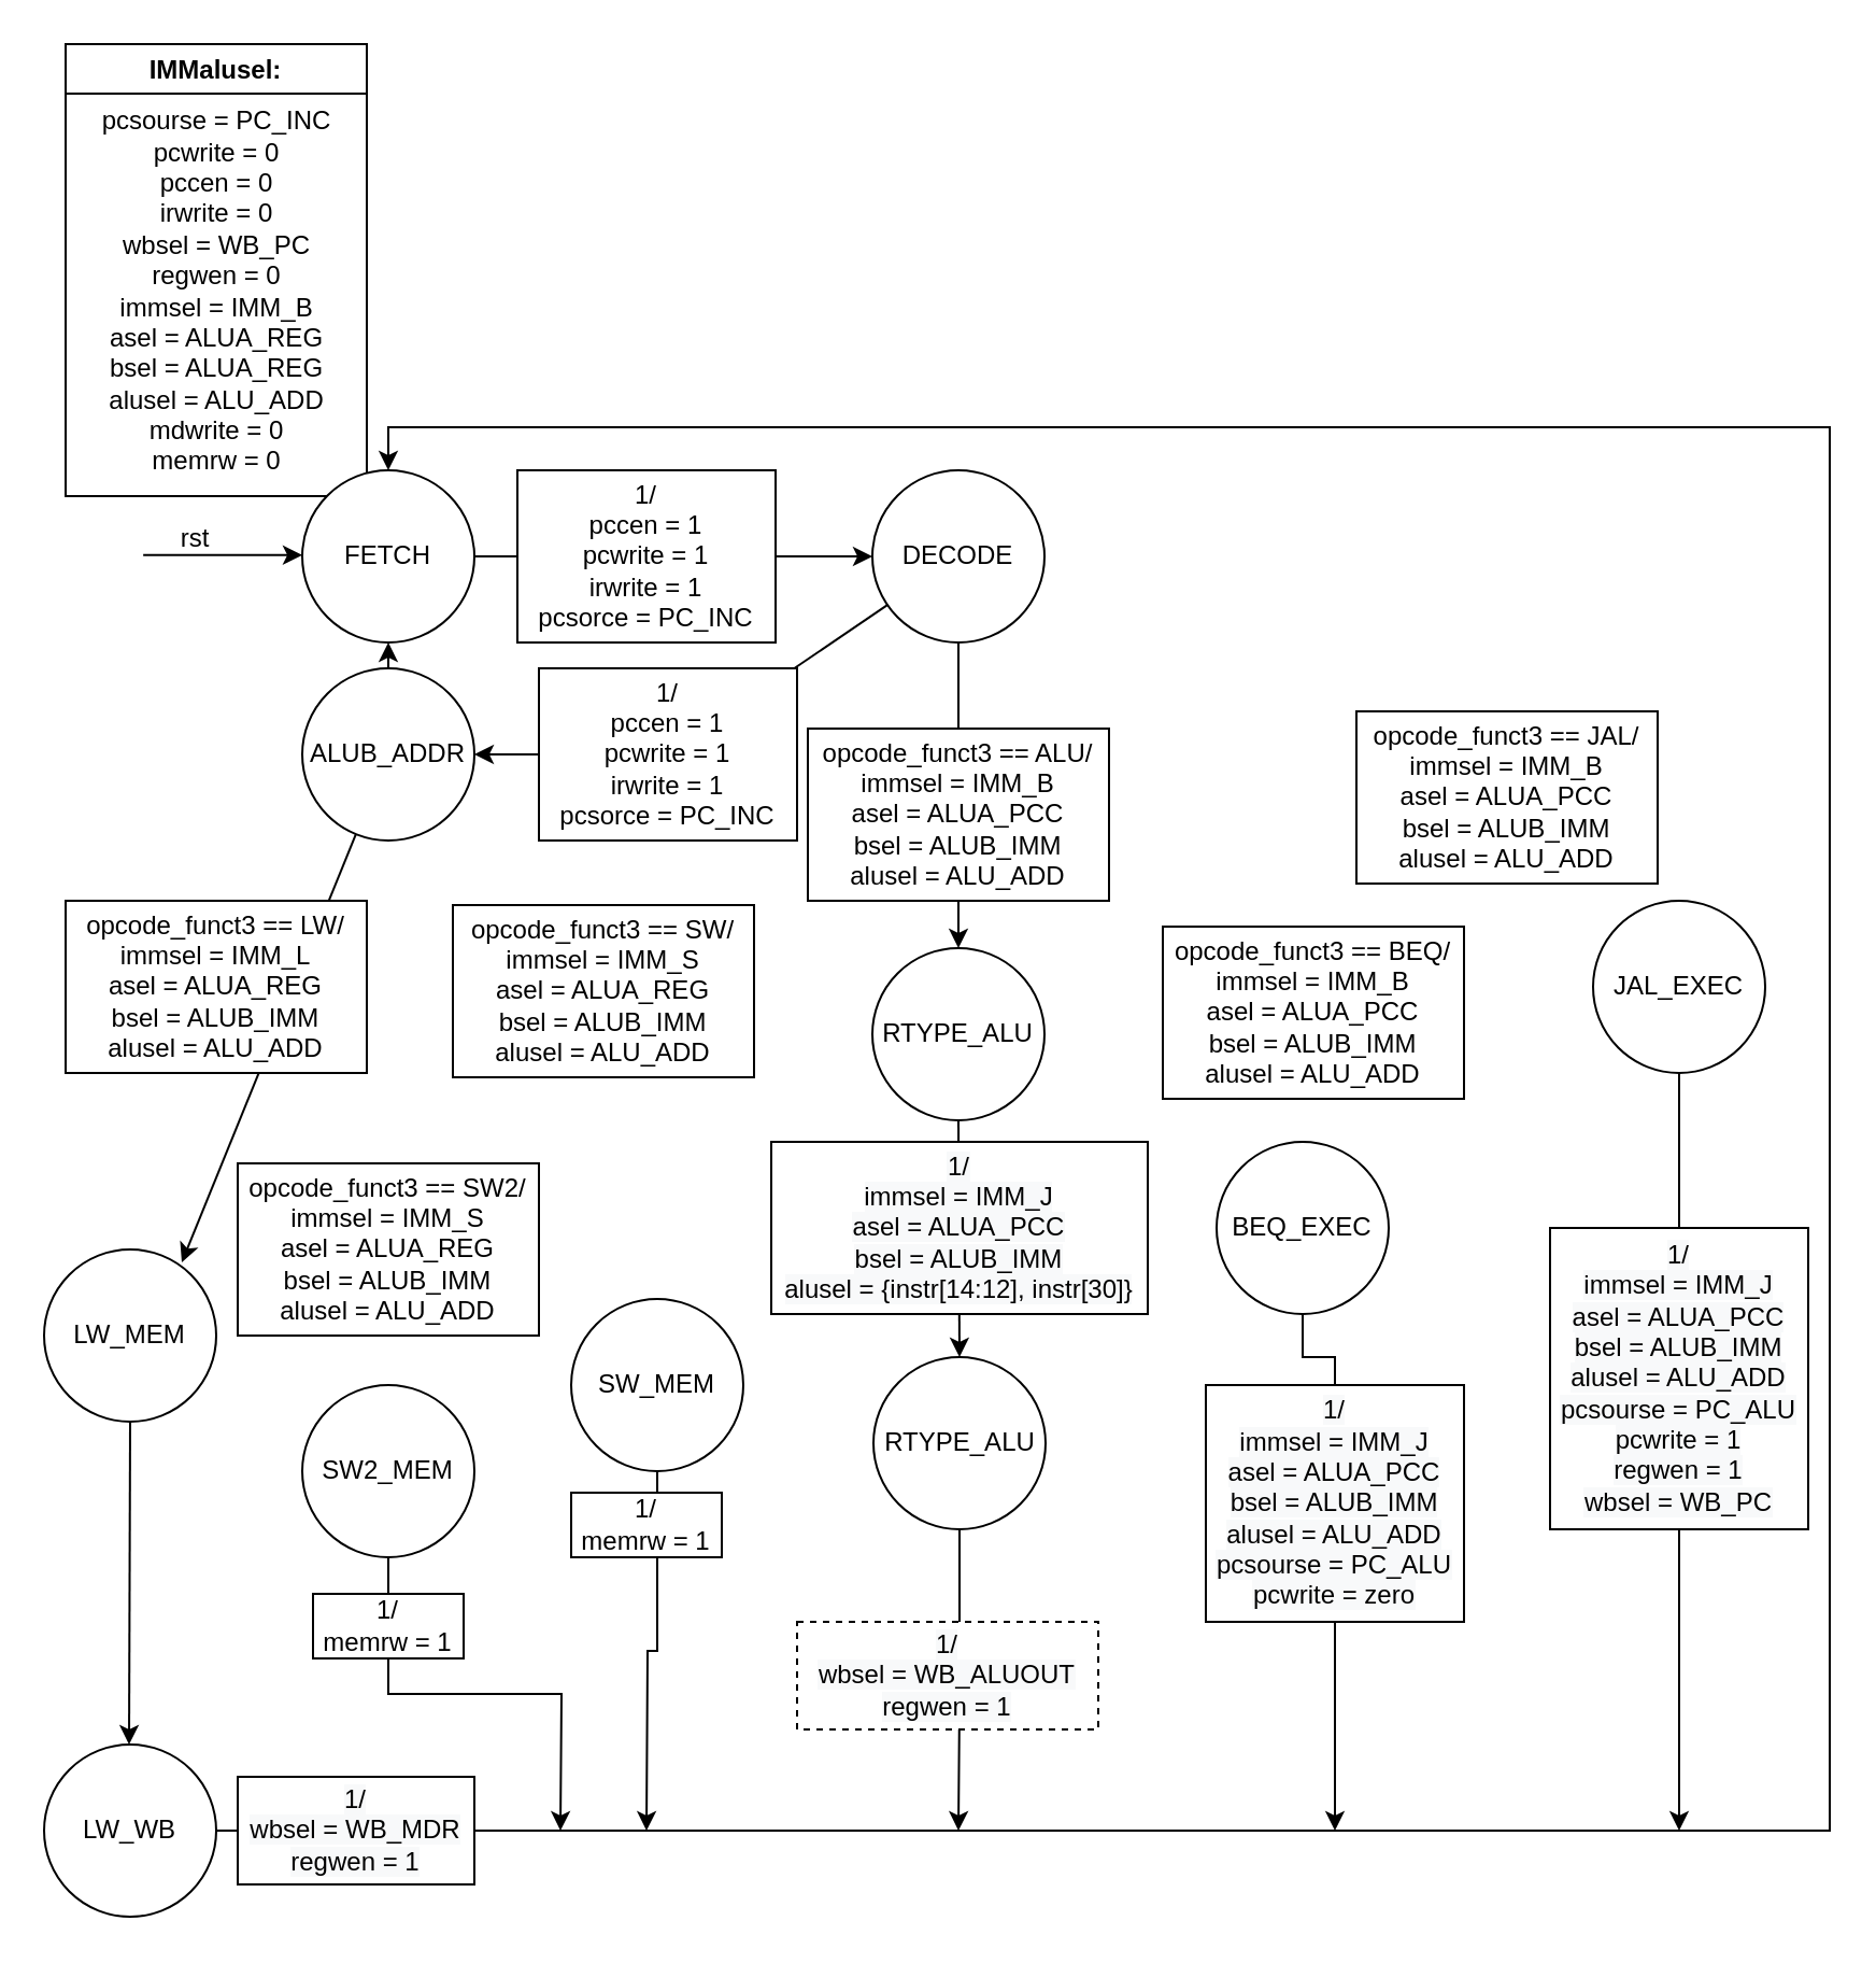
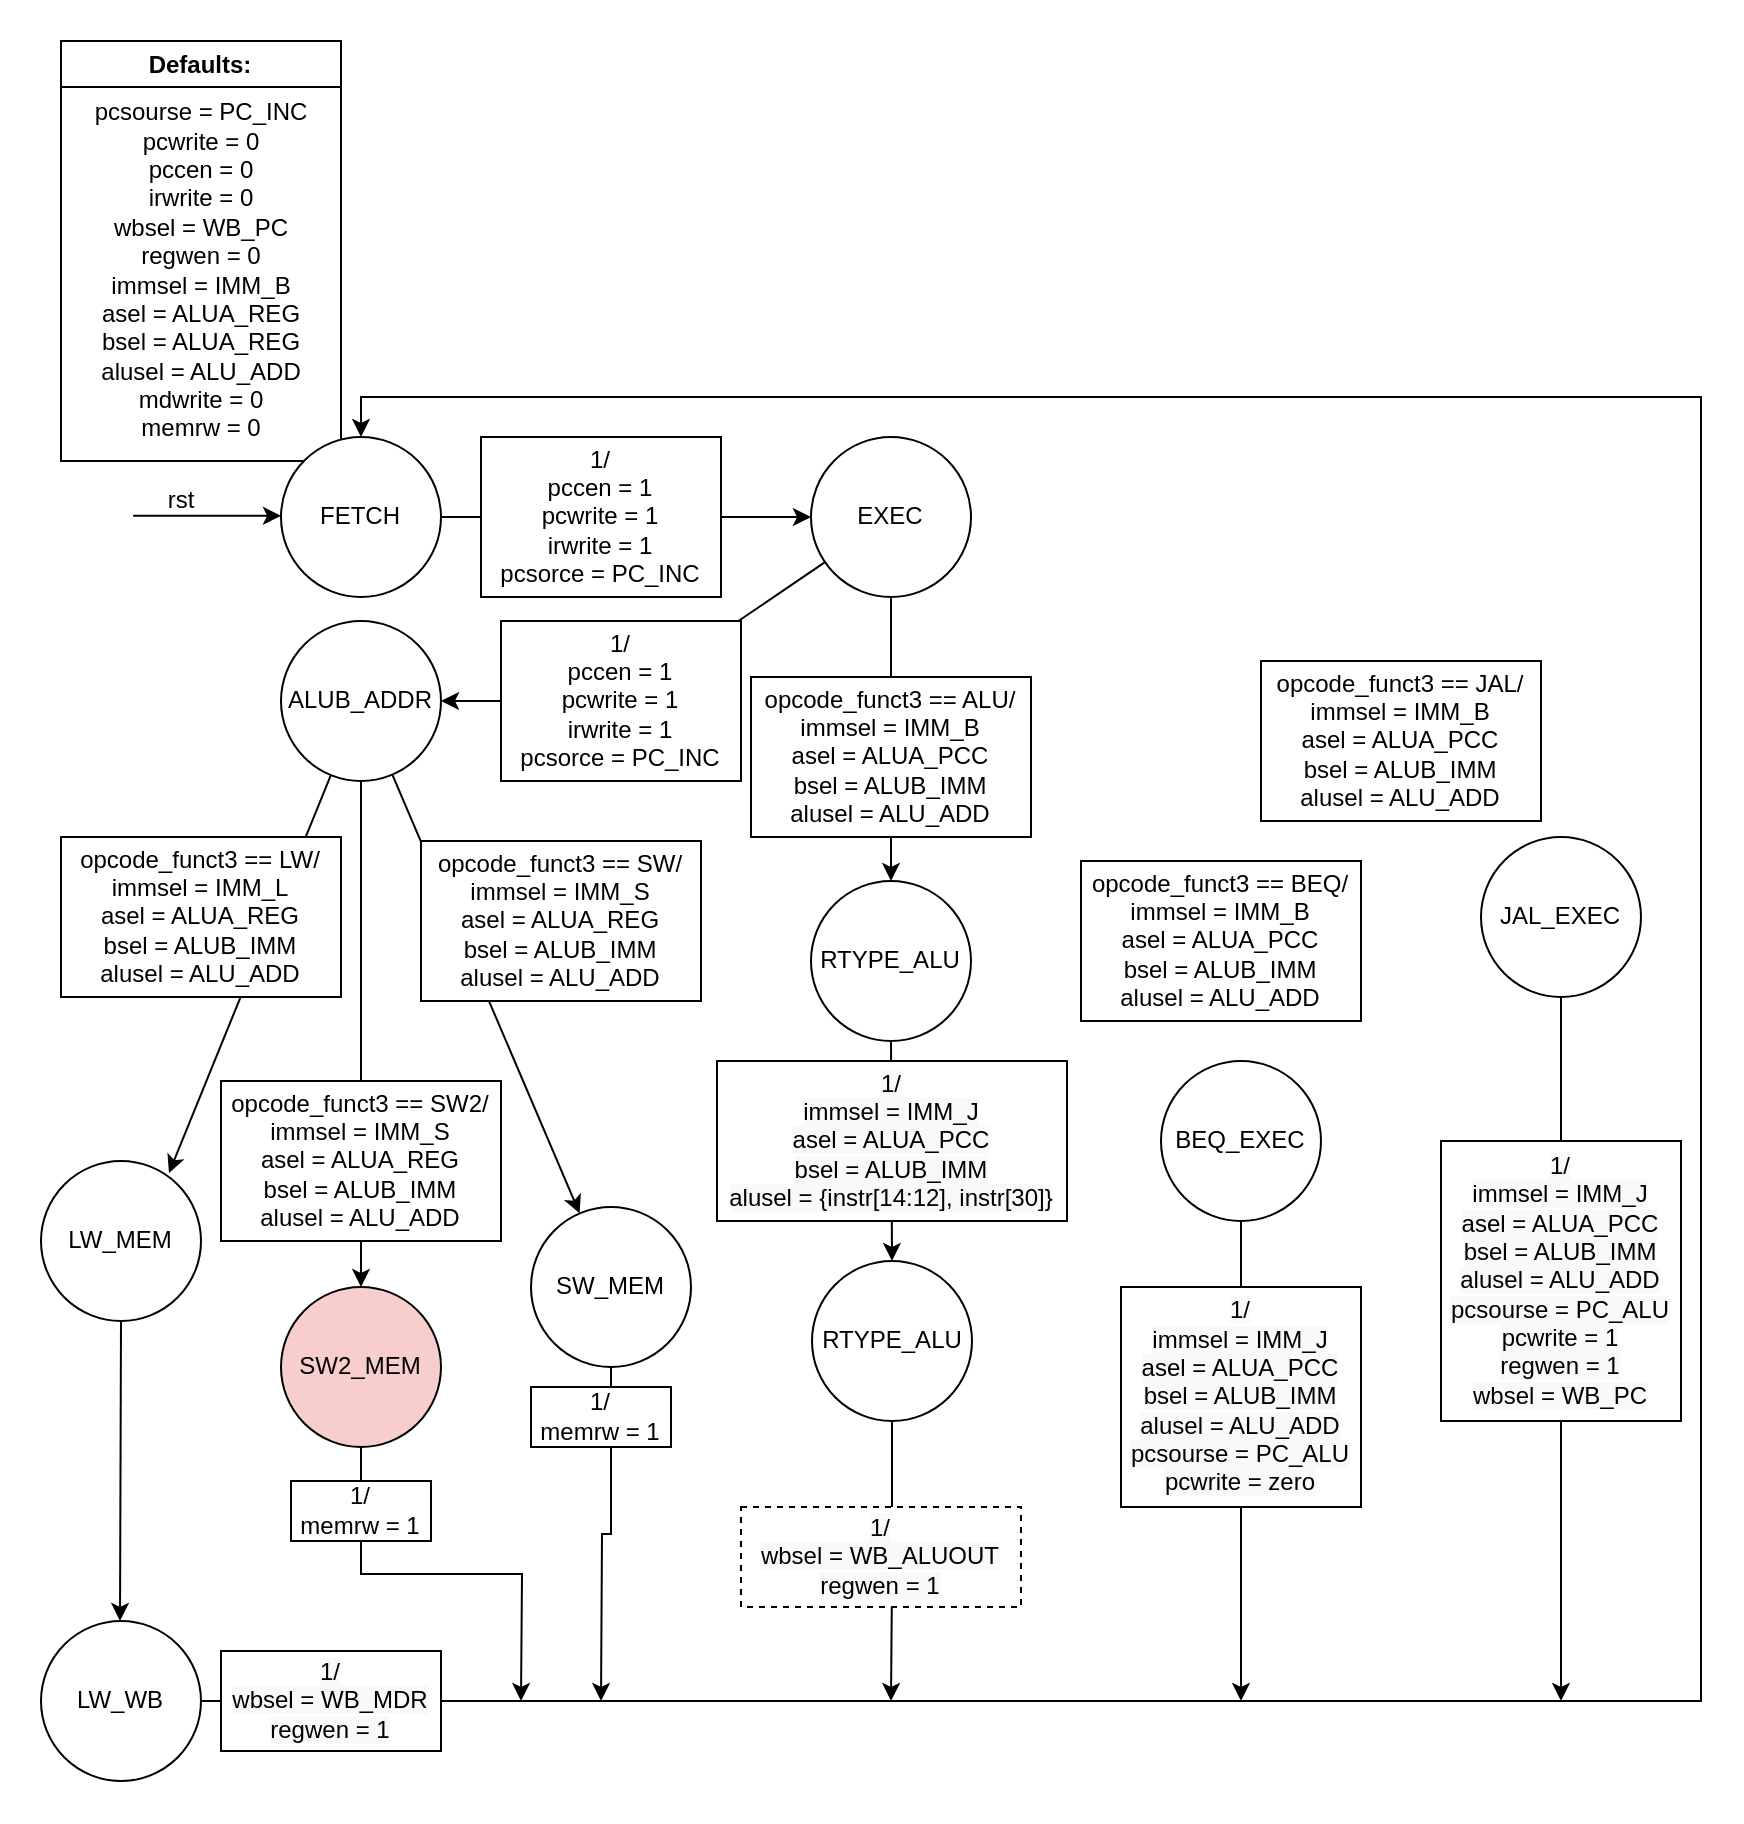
- <mxCell id="2" value="IMMalusel:" style="swimlane;" vertex="1" parent="1"><mxGeometry x="30" y="20" width="140" height="210" as="geometry" /></mxCell>
+ <mxCell id="2" value="Defaults:" style="swimlane;" vertex="1" parent="1"><mxGeometry x="30" y="20" width="140" height="210" as="geometry" /></mxCell>
- <mxCell id="8" value="DECODE" style="ellipse;whiteSpace=wrap;html=1;aspect=fixed;" vertex="1" parent="1"><mxGeometry x="405" y="218" width="80" height="80" as="geometry" /></mxCell>
+ <mxCell id="8" value="EXEC" style="ellipse;whiteSpace=wrap;html=1;aspect=fixed;" vertex="1" parent="1"><mxGeometry x="405" y="218" width="80" height="80" as="geometry" /></mxCell>
- <mxCell id="11" value="" style="edgeStyle=none;rounded=0;orthogonalLoop=1;jettySize=auto;html=1;" edge="1" parent="1" source="12" target="5"><mxGeometry relative="1" as="geometry" /></mxCell>
+ <mxCell id="11" value="" style="edgeStyle=none;rounded=0;orthogonalLoop=1;jettySize=auto;html=1;" edge="1" parent="1" source="12" target="24"><mxGeometry relative="1" as="geometry" /></mxCell>
+ <mxCell id="9" value="" style="edgeStyle=none;rounded=0;orthogonalLoop=1;jettySize=auto;html=1;" edge="1" parent="1" source="12" target="20"><mxGeometry relative="1" as="geometry" /></mxCell>
- <mxCell id="16" value="BEQ_EXEC" style="ellipse;whiteSpace=wrap;html=1;aspect=fixed;" vertex="1" parent="1"><mxGeometry x="565" y="530" width="80" height="80" as="geometry" /></mxCell>
+ <mxCell id="16" value="BEQ_EXEC" style="ellipse;whiteSpace=wrap;html=1;aspect=fixed;" vertex="1" parent="1"><mxGeometry x="580" y="530" width="80" height="80" as="geometry" /></mxCell>
- <mxCell id="20" value="SW2_MEM" style="ellipse;whiteSpace=wrap;html=1;aspect=fixed;" vertex="1" parent="1"><mxGeometry x="140" y="643" width="80" height="80" as="geometry" /></mxCell>
+ <mxCell id="20" value="SW2_MEM" style="ellipse;whiteSpace=wrap;html=1;aspect=fixed;fillColor=#f8cecc;" vertex="1" parent="1"><mxGeometry x="140" y="643" width="80" height="80" as="geometry" /></mxCell>
